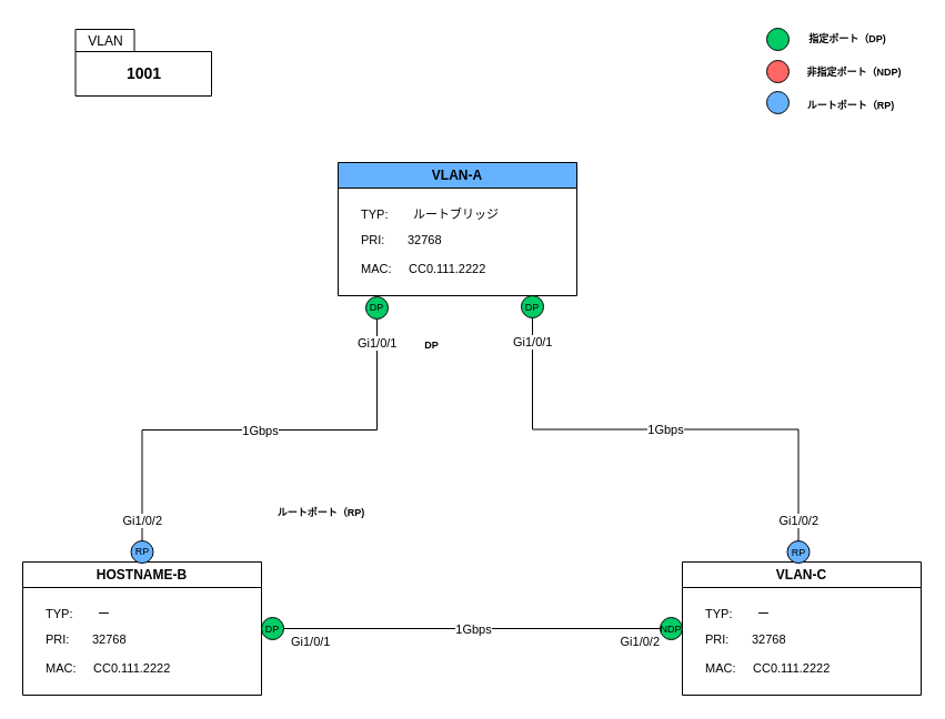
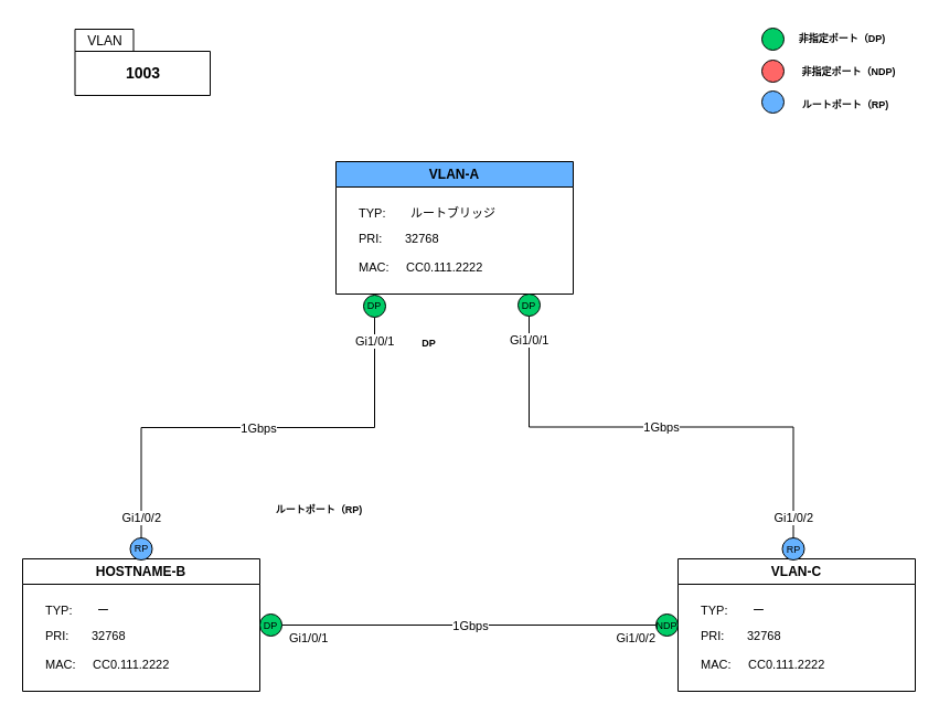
- <mxCell id="17" value="指定ポート（DP)" style="text;html=1;strokeColor=none;fillColor=none;align=center;verticalAlign=middle;whiteSpace=wrap;rounded=0;fontSize=9;fontStyle=1;labelPosition=center;verticalLabelPosition=middle;" vertex="1" parent="16"><mxGeometry x="13" width="120" height="30" as="geometry" /></mxCell>
+ <mxCell id="17" value="非指定ポート（DP)" style="text;html=1;strokeColor=none;fillColor=none;align=center;verticalAlign=middle;whiteSpace=wrap;rounded=0;fontSize=9;fontStyle=1;labelPosition=center;verticalLabelPosition=middle;" vertex="1" parent="16"><mxGeometry x="13" width="120" height="30" as="geometry" /></mxCell>
- <mxCell id="24" value="&lt;font style=&quot;font-size: 14px;&quot;&gt;1001&lt;/font&gt;" style="shape=folder;fontStyle=1;spacingTop=20;tabWidth=53;tabHeight=20;tabPosition=left;html=1;whiteSpace=wrap;labelPosition=center;verticalLabelPosition=middle;align=center;verticalAlign=middle;" vertex="1" parent="23"><mxGeometry width="122.5" height="60" as="geometry" /></mxCell>
+ <mxCell id="24" value="&lt;font style=&quot;font-size: 14px;&quot;&gt;1003&lt;/font&gt;" style="shape=folder;fontStyle=1;spacingTop=20;tabWidth=53;tabHeight=20;tabPosition=left;html=1;whiteSpace=wrap;labelPosition=center;verticalLabelPosition=middle;align=center;verticalAlign=middle;" vertex="1" parent="23"><mxGeometry width="122.5" height="60" as="geometry" /></mxCell>
